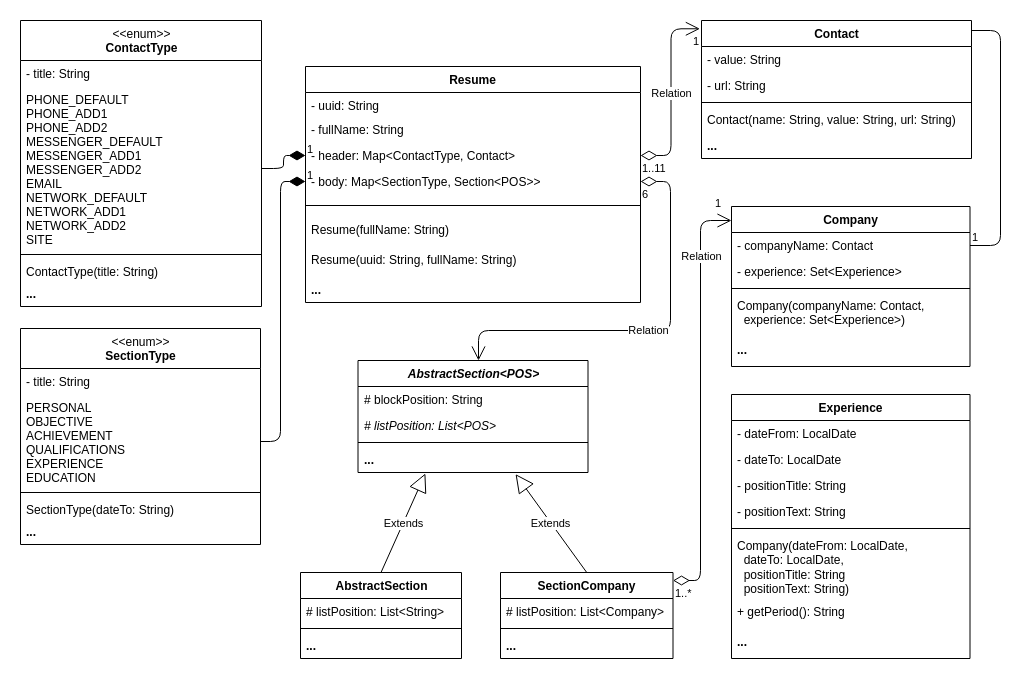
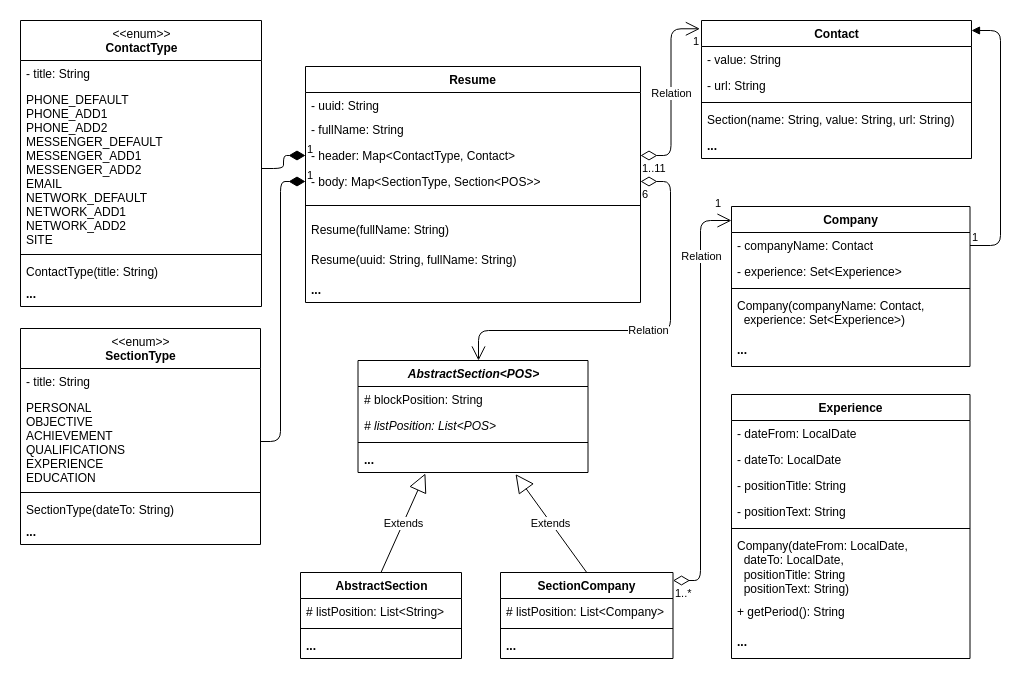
- <mxCell id="56" value="" style="endArrow=none;endFill=1;html=1;edgeStyle=orthogonalEdgeStyle;align=left;verticalAlign=top;rounded=1;strokeColor=default;strokeWidth=1;exitX=1;exitY=0.5;exitDx=0;exitDy=0;" parent="1" source="51" target="31" edge="1"><mxGeometry x="-1" relative="1" as="geometry"><mxPoint x="960" y="230" as="sourcePoint" /><mxPoint x="1130" y="240" as="targetPoint" /><Array as="points"><mxPoint x="1000" y="245" /><mxPoint x="1000" y="30" /></Array></mxGeometry></mxCell>
+ <mxCell id="56" value="" style="endArrow=block;endFill=1;html=1;edgeStyle=orthogonalEdgeStyle;align=left;verticalAlign=top;rounded=1;strokeColor=default;strokeWidth=1;exitX=1;exitY=0.5;exitDx=0;exitDy=0;" parent="1" source="51" target="31" edge="1"><mxGeometry x="-1" relative="1" as="geometry"><mxPoint x="960" y="230" as="sourcePoint" /><mxPoint x="1130" y="240" as="targetPoint" /><Array as="points"><mxPoint x="1000" y="245" /><mxPoint x="1000" y="30" /></Array></mxGeometry></mxCell>
- <mxCell id="35" value="Contact(name: String, value: String, url: String)" style="text;strokeColor=none;fillColor=none;align=left;verticalAlign=top;spacingLeft=4;spacingRight=4;overflow=hidden;rotatable=0;points=[[0,0.5],[1,0.5]];portConstraint=eastwest;html=1;" parent="31" vertex="1"><mxGeometry y="86" width="270" height="26" as="geometry" /></mxCell>
+ <mxCell id="35" value="Section(name: String, value: String, url: String)" style="text;strokeColor=none;fillColor=none;align=left;verticalAlign=top;spacingLeft=4;spacingRight=4;overflow=hidden;rotatable=0;points=[[0,0.5],[1,0.5]];portConstraint=eastwest;html=1;" parent="31" vertex="1"><mxGeometry y="86" width="270" height="26" as="geometry" /></mxCell>
